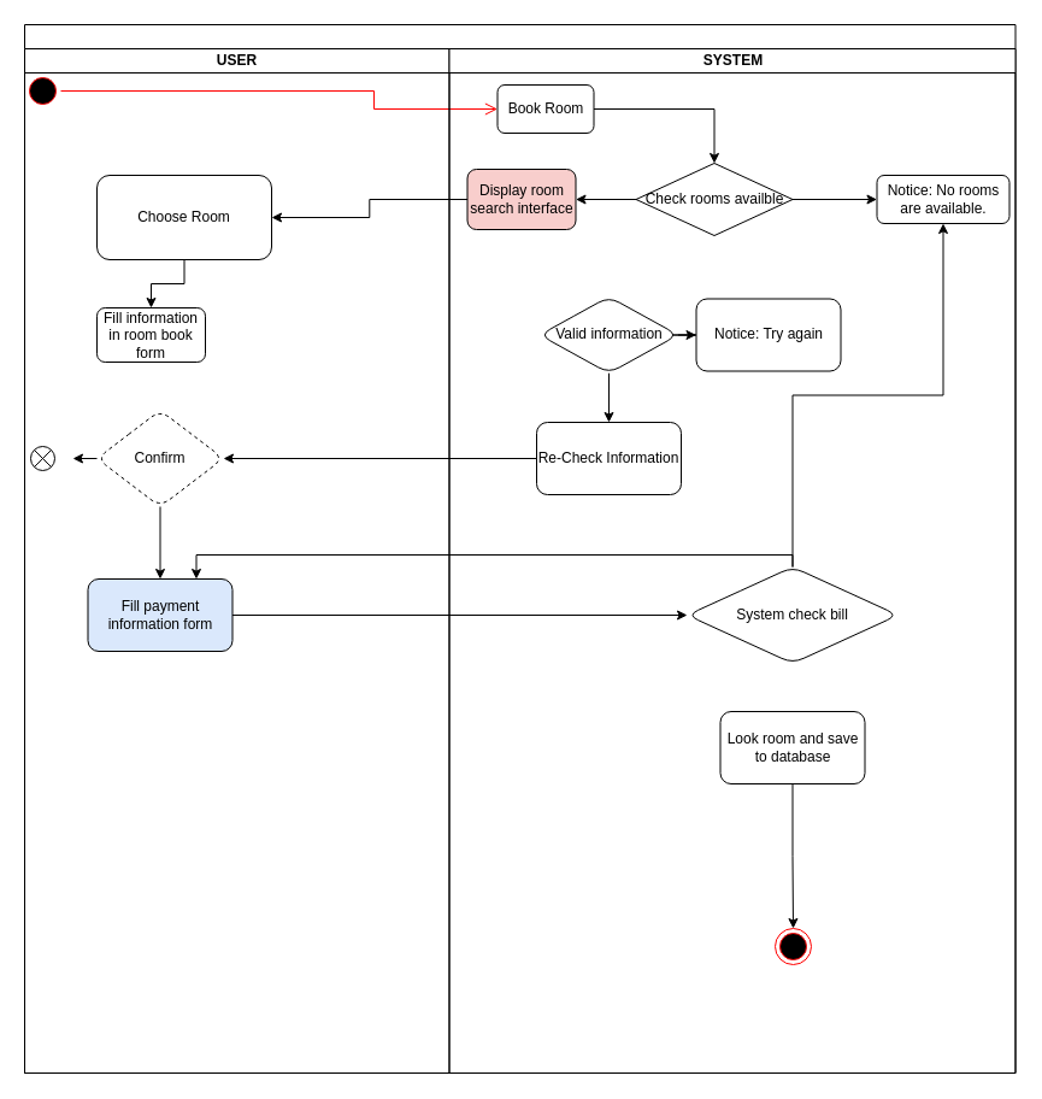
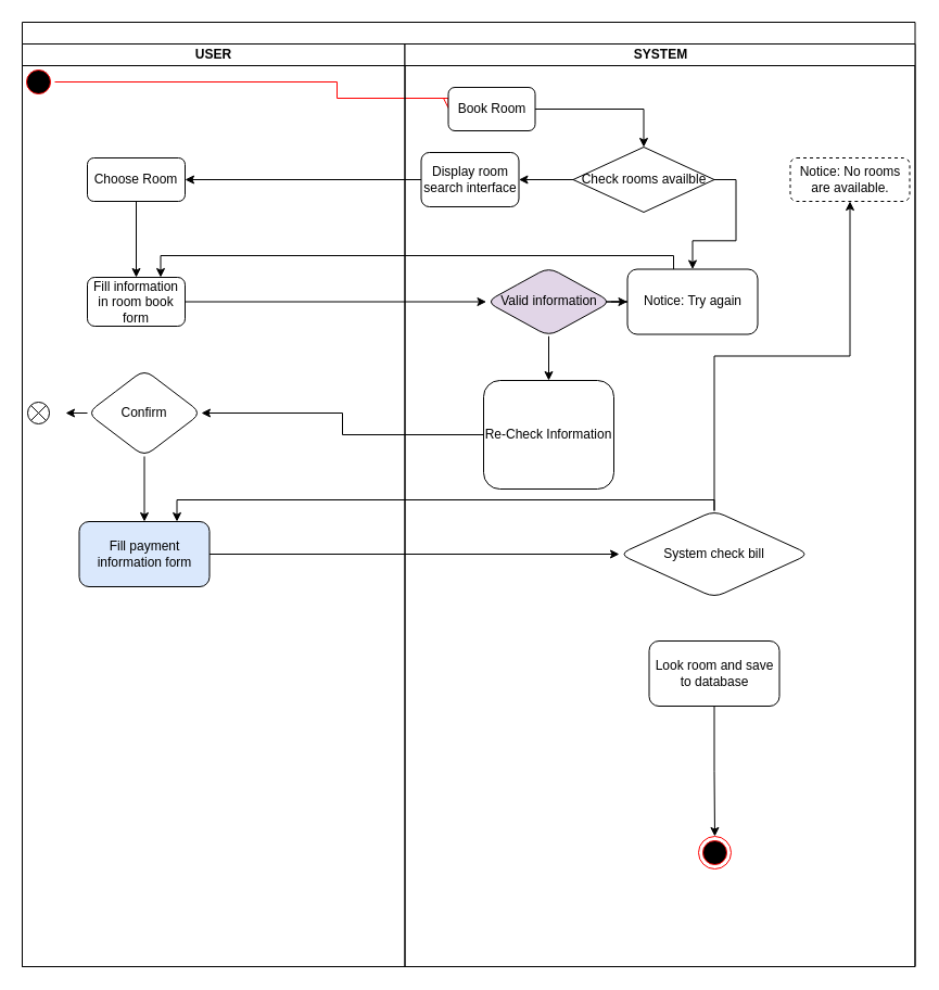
- <mxCell id="18" value="Book Room" style="rounded=1;whiteSpace=wrap;html=1;" parent="16" vertex="1"><mxGeometry x="40" y="30" width="80" height="40" as="geometry" /></mxCell>
+ <mxCell id="18" value="Book Room" style="rounded=1;whiteSpace=wrap;html=1;" parent="16" vertex="1"><mxGeometry x="40" y="40" width="80" height="40" as="geometry" /></mxCell>
- <mxCell id="21" value="Display room search interface" style="rounded=1;whiteSpace=wrap;html=1;fillColor=#f8cecc;" parent="16" vertex="1"><mxGeometry x="15" y="100" width="90" height="50" as="geometry" /></mxCell>
+ <mxCell id="21" value="Display room search interface" style="rounded=1;whiteSpace=wrap;html=1;" parent="16" vertex="1"><mxGeometry x="15" y="100" width="90" height="50" as="geometry" /></mxCell>
- <mxCell id="19" style="edgeStyle=orthogonalEdgeStyle;rounded=0;orthogonalLoop=1;jettySize=auto;html=1;exitX=1;exitY=0.5;exitDx=0;exitDy=0;entryX=0;entryY=0.5;entryDx=0;entryDy=0;" parent="16" source="20" target="23" edge="1"><mxGeometry relative="1" as="geometry" /></mxCell>
+ <mxCell id="19" style="edgeStyle=orthogonalEdgeStyle;rounded=0;orthogonalLoop=1;jettySize=auto;html=1;exitX=1;exitY=0.5;exitDx=0;exitDy=0;" parent="16" source="20" target="27" edge="1"><mxGeometry relative="1" as="geometry" /></mxCell>
- <mxCell id="23" value="Notice: No rooms are available." style="rounded=1;whiteSpace=wrap;html=1;" parent="16" vertex="1"><mxGeometry x="355" y="105" width="110" height="40" as="geometry" /></mxCell>
+ <mxCell id="23" value="Notice: No rooms are available." style="rounded=1;whiteSpace=wrap;html=1;dashed=1;" parent="16" vertex="1"><mxGeometry x="355" y="105" width="110" height="40" as="geometry" /></mxCell>
- <mxCell id="7" value="Choose Room" style="rounded=1;whiteSpace=wrap;html=1;" parent="4" vertex="1"><mxGeometry x="60" y="105" width="145" height="70" as="geometry" /></mxCell>
+ <mxCell id="7" value="Choose Room" style="rounded=1;whiteSpace=wrap;html=1;" parent="4" vertex="1"><mxGeometry x="60" y="105" width="90" height="40" as="geometry" /></mxCell>
+ <mxCell id="34" style="edgeStyle=orthogonalEdgeStyle;rounded=0;orthogonalLoop=1;jettySize=auto;html=1;entryX=0.75;entryY=0;entryDx=0;entryDy=0;" parent="2" source="27" target="8" edge="1"><mxGeometry relative="1" as="geometry"><mxPoint x="570" y="190" as="targetPoint" /><Array as="points"><mxPoint x="600" y="215" /><mxPoint x="127" y="215" /></Array></mxGeometry></mxCell>
+ <mxCell id="15" value="" style="edgeStyle=orthogonalEdgeStyle;rounded=0;orthogonalLoop=1;jettySize=auto;html=1;" parent="2" source="8" target="26" edge="1"><mxGeometry relative="1" as="geometry" /></mxCell>
- <mxCell id="26" value="Valid information" style="rhombus;whiteSpace=wrap;html=1;rounded=1;" parent="16" vertex="1"><mxGeometry x="75" y="205.78" width="115" height="63.43" as="geometry" /></mxCell>
+ <mxCell id="26" value="Valid information" style="rhombus;whiteSpace=wrap;html=1;rounded=1;fillColor=#e1d5e7;" parent="16" vertex="1"><mxGeometry x="75" y="205.78" width="115" height="63.43" as="geometry" /></mxCell>
- <mxCell id="11" value="Confirm" style="rhombus;whiteSpace=wrap;html=1;rounded=1;dashed=1;" parent="4" vertex="1"><mxGeometry x="60" y="299.99" width="105" height="80" as="geometry" /></mxCell>
+ <mxCell id="11" value="Confirm" style="rhombus;whiteSpace=wrap;html=1;rounded=1;" parent="4" vertex="1"><mxGeometry x="60" y="299.99" width="105" height="80" as="geometry" /></mxCell>
- <mxCell id="28" value="Re-Check Information" style="whiteSpace=wrap;html=1;rounded=1;" parent="16" vertex="1"><mxGeometry x="72.5" y="309.995" width="120" height="60" as="geometry" /></mxCell>
+ <mxCell id="28" value="Re-Check Information" style="whiteSpace=wrap;html=1;rounded=1;" parent="16" vertex="1"><mxGeometry x="72.5" y="309.995" width="120" height="100" as="geometry" /></mxCell>
